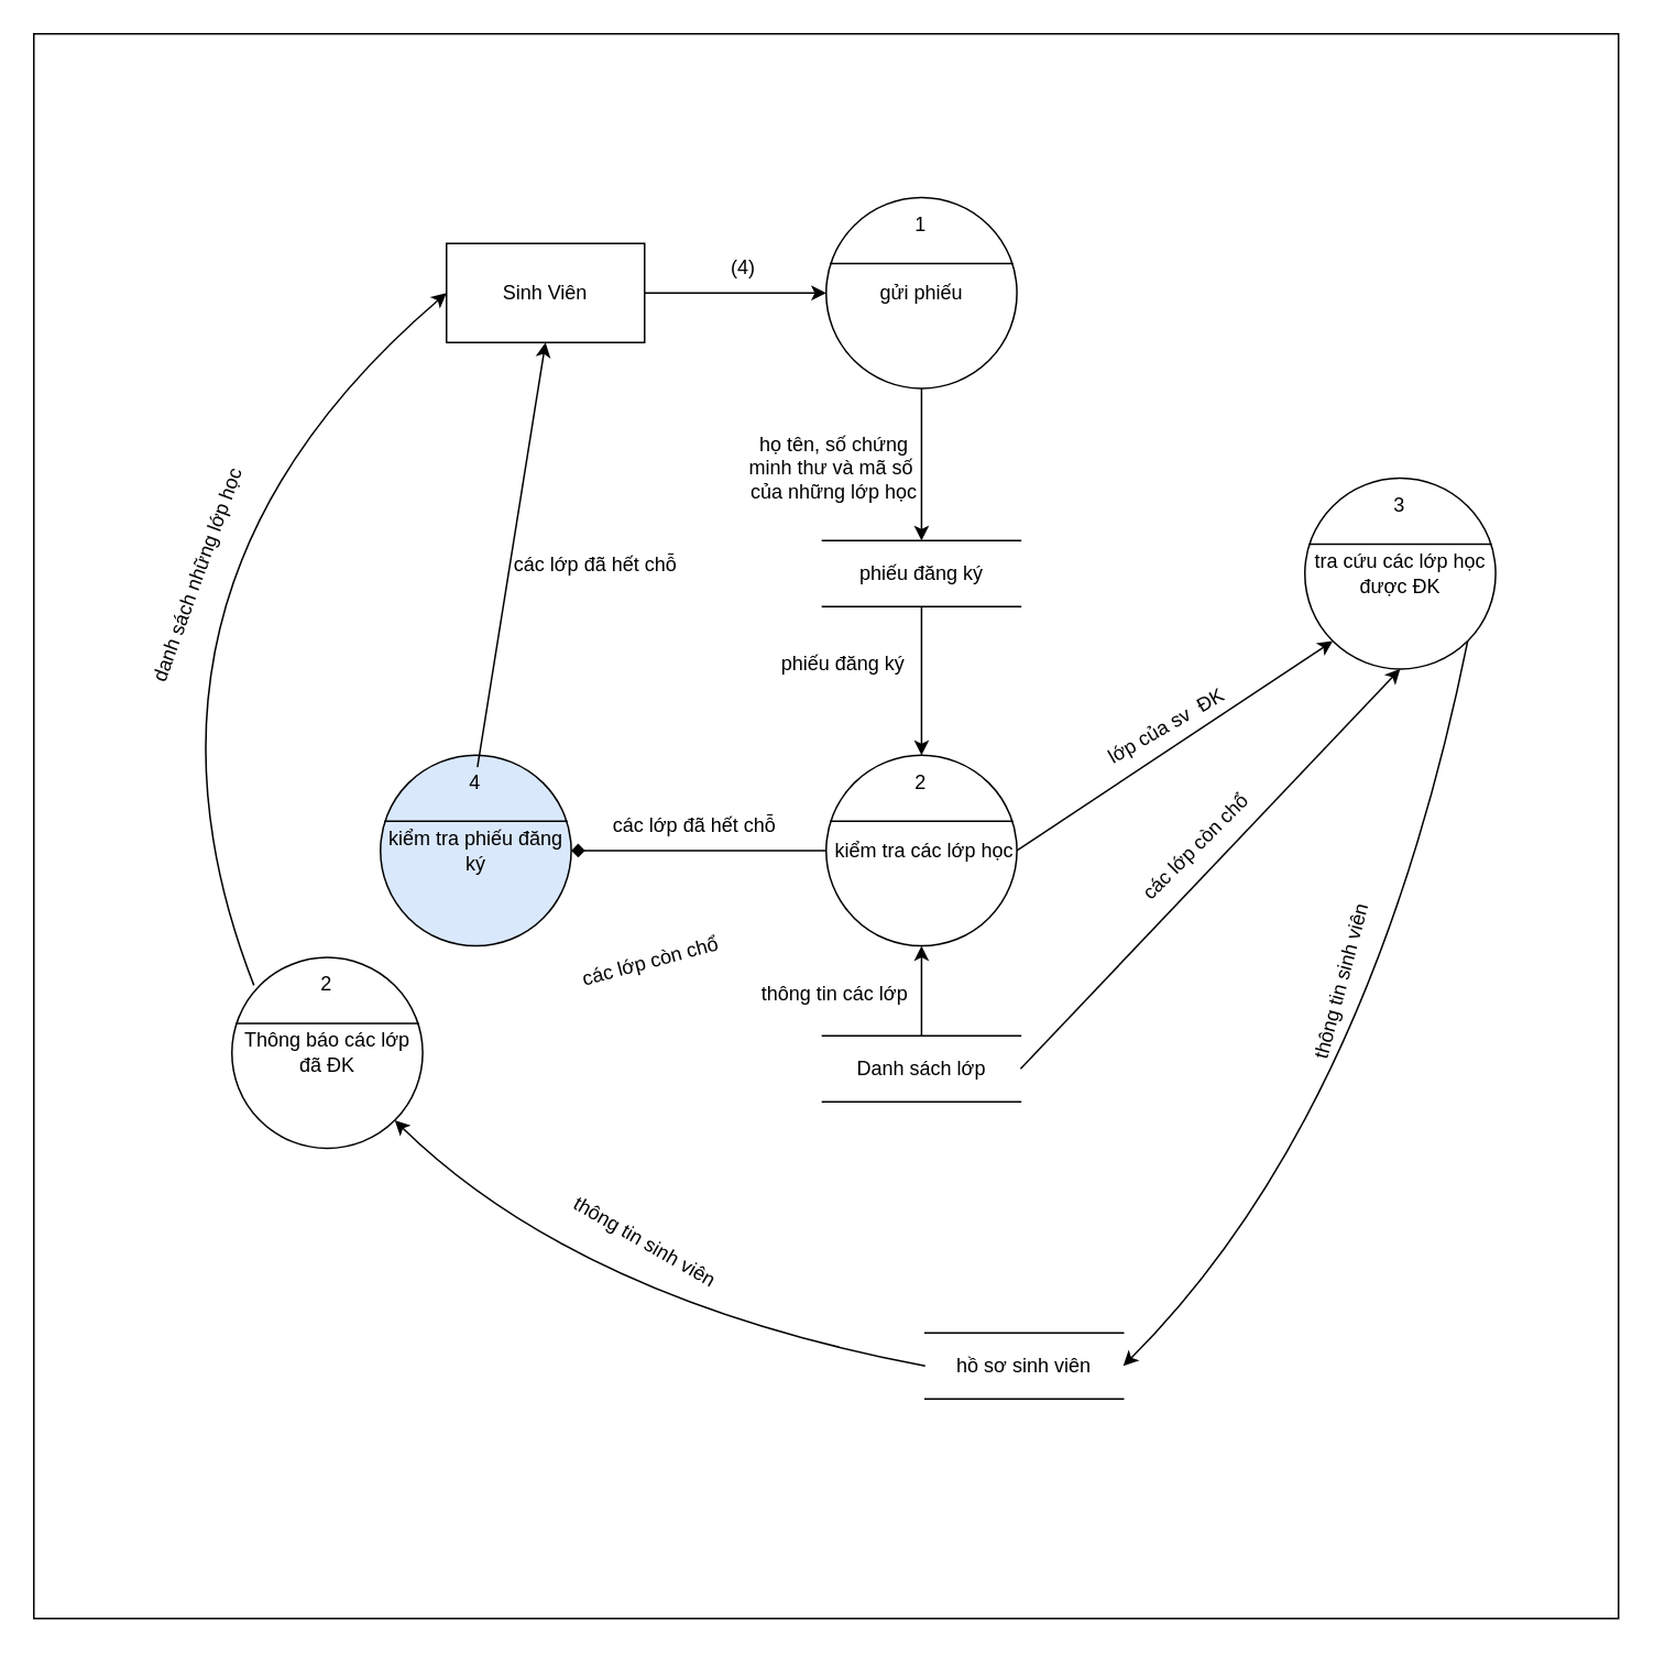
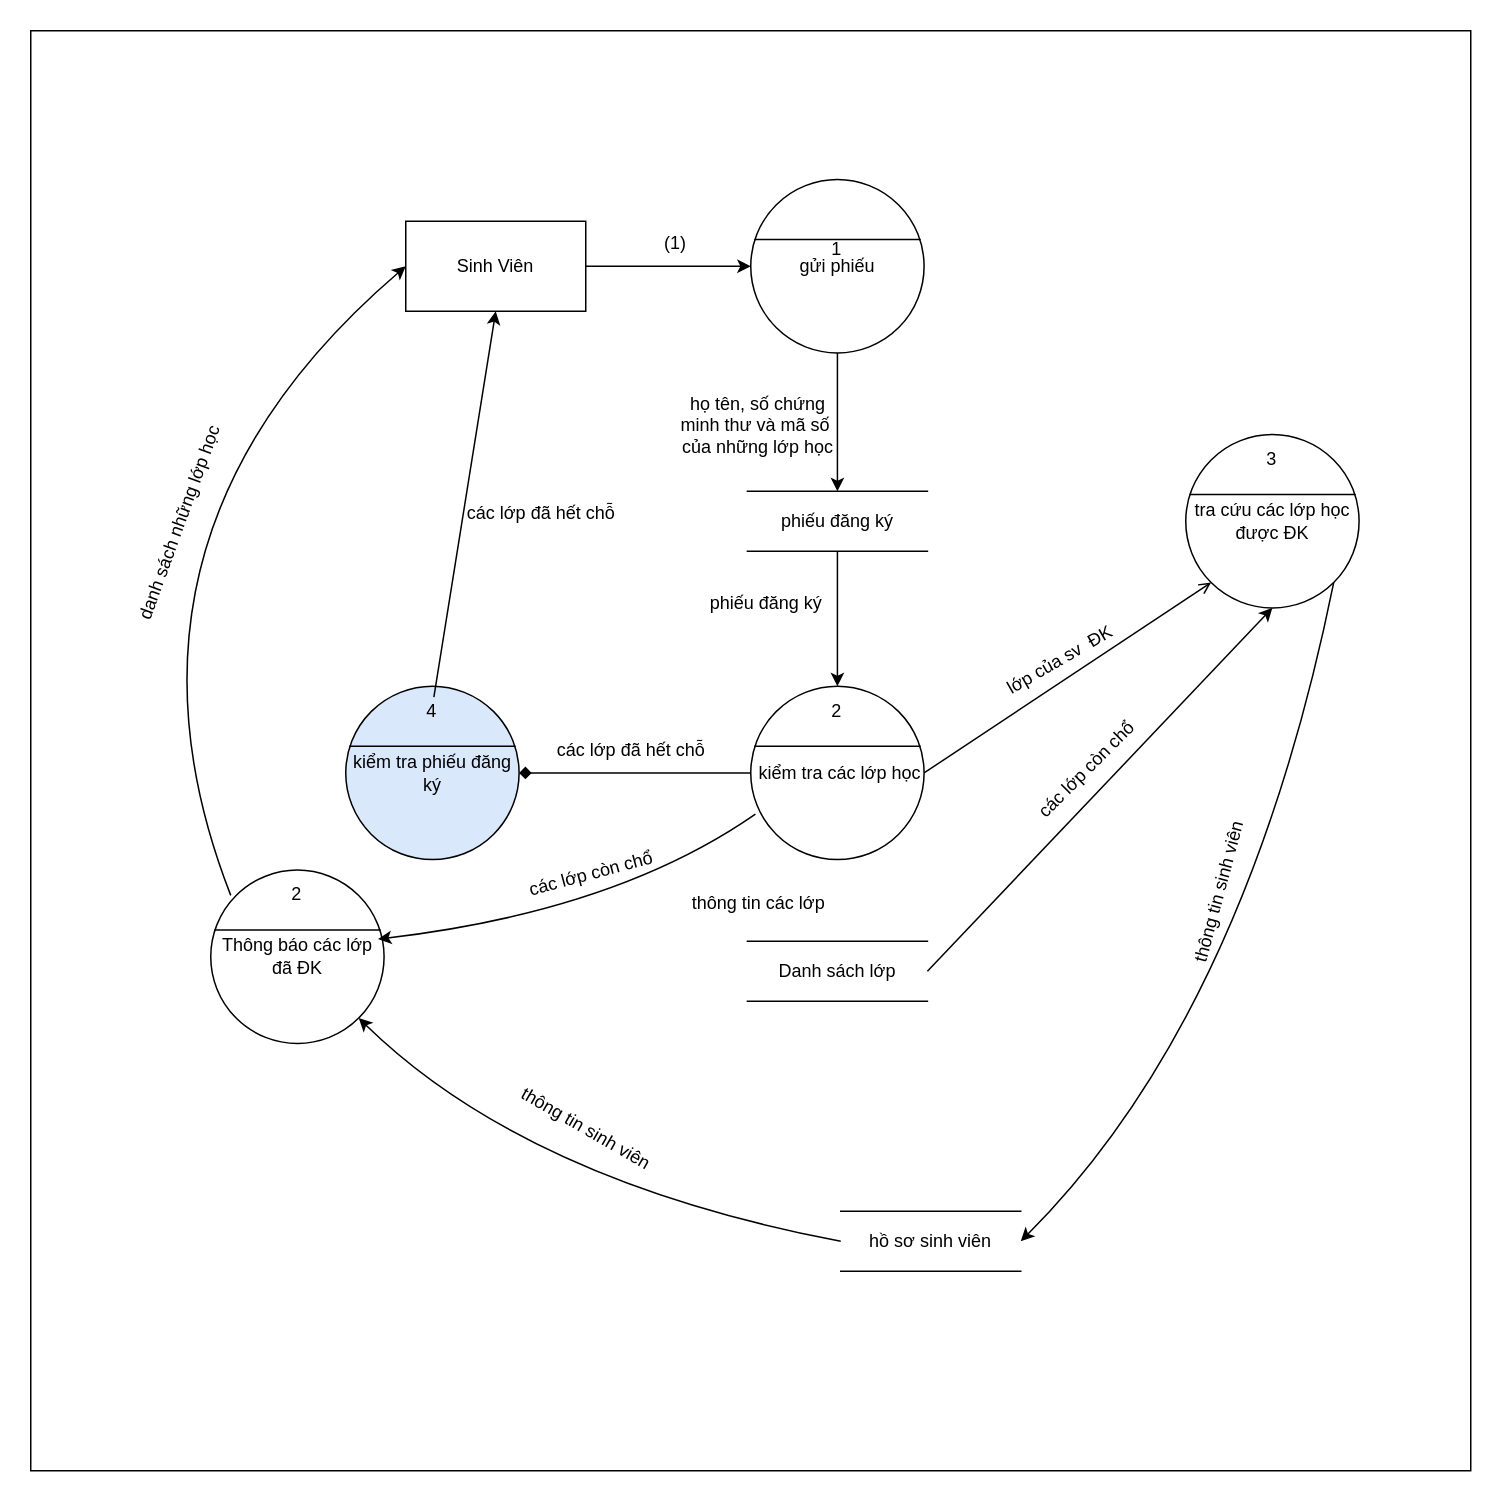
- <mxCell id="6" value="1" style="text;strokeColor=none;fillColor=none;align=center;verticalAlign=middle;spacingLeft=4;spacingRight=4;overflow=hidden;points=[[0,0.5],[1,0.5]];portConstraint=eastwest;rotatable=0;whiteSpace=wrap;html=1;" parent="3" vertex="1"><mxGeometry x="13.33" width="88.889" height="33.75" as="geometry" /></mxCell>
+ <mxCell id="6" value="1" style="text;strokeColor=none;fillColor=none;align=center;verticalAlign=middle;spacingLeft=4;spacingRight=4;overflow=hidden;points=[[0,0.5],[1,0.5]];portConstraint=eastwest;rotatable=0;whiteSpace=wrap;html=1;" parent="3" vertex="1"><mxGeometry x="13.33" y="30" width="88.889" height="33.75" as="geometry" /></mxCell>
- <mxCell id="11" value="(4)" style="text;html=1;align=center;verticalAlign=middle;whiteSpace=wrap;rounded=0;" parent="1" vertex="1"><mxGeometry x="420" y="147" width="60" height="30" as="geometry" /></mxCell>
+ <mxCell id="11" value="(1)" style="text;html=1;align=center;verticalAlign=middle;whiteSpace=wrap;rounded=0;" parent="1" vertex="1"><mxGeometry x="420" y="147" width="60" height="30" as="geometry" /></mxCell>
- <mxCell id="23" style="edgeStyle=none;html=1;exitX=1;exitY=0.5;exitDx=0;exitDy=0;entryX=0;entryY=1;entryDx=0;entryDy=0;" parent="1" source="13" target="20" edge="1"><mxGeometry relative="1" as="geometry" /></mxCell>
+ <mxCell id="23" style="edgeStyle=none;html=1;exitX=1;exitY=0.5;exitDx=0;exitDy=0;entryX=0;entryY=1;entryDx=0;entryDy=0;endArrow=open;" parent="1" source="13" target="20" edge="1"><mxGeometry relative="1" as="geometry" /></mxCell>
+ <mxCell id="48" value="" style="curved=1;endArrow=classic;html=1;entryX=0.965;entryY=0.398;entryDx=0;entryDy=0;entryPerimeter=0;exitX=0.027;exitY=0.738;exitDx=0;exitDy=0;exitPerimeter=0;" parent="1" source="13" target="42" edge="1"><mxGeometry width="50" height="50" relative="1" as="geometry"><mxPoint x="370" y="547" as="sourcePoint" /><mxPoint x="530" y="487" as="targetPoint" /><Array as="points"><mxPoint x="410" y="607" /></Array></mxGeometry></mxCell>
- <mxCell id="17" style="edgeStyle=none;html=1;exitX=0.5;exitY=0;exitDx=0;exitDy=0;entryX=0.5;entryY=1;entryDx=0;entryDy=0;" parent="1" source="18" target="13" edge="1"><mxGeometry relative="1" as="geometry" /></mxCell>
